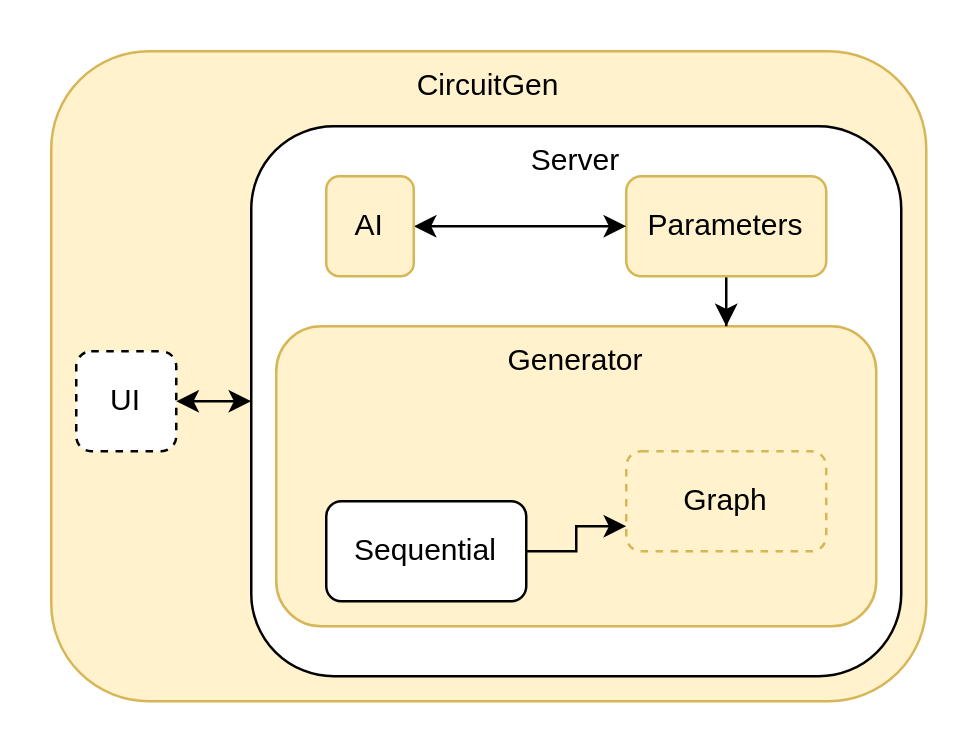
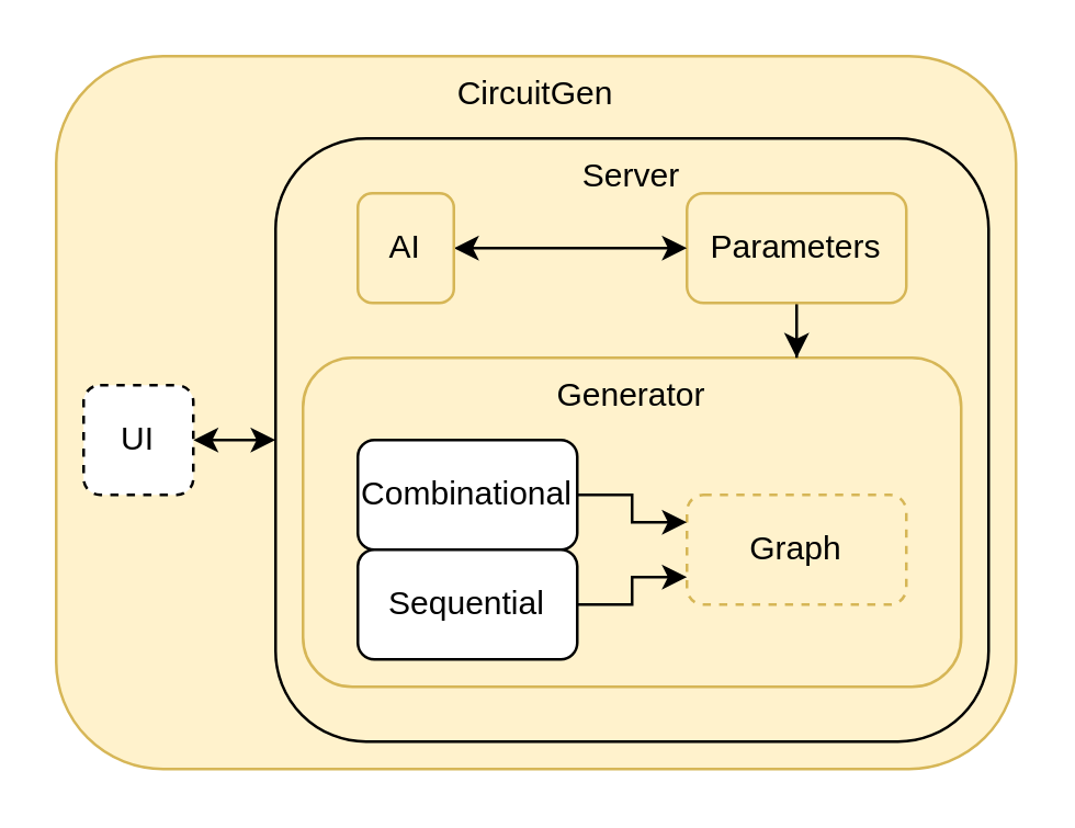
- <mxCell id="3" value="Server" style="rounded=1;whiteSpace=wrap;html=1;horizontal=1;verticalAlign=top;" vertex="1" parent="1"><mxGeometry x="100" y="50" width="260" height="220" as="geometry" /></mxCell>
+ <mxCell id="3" value="Server" style="rounded=1;whiteSpace=wrap;html=1;horizontal=1;verticalAlign=top;fillColor=#fff2cc;" vertex="1" parent="1"><mxGeometry x="100" y="50" width="260" height="220" as="geometry" /></mxCell>
+ <mxCell id="7" value="Combinational" style="rounded=1;whiteSpace=wrap;html=1;" vertex="1" parent="1"><mxGeometry x="130" y="160" width="80" height="40" as="geometry" /></mxCell>
+ <mxCell id="6" style="edgeStyle=orthogonalEdgeStyle;rounded=0;orthogonalLoop=1;jettySize=auto;html=1;entryX=0;entryY=0.25;entryDx=0;entryDy=0;" edge="1" parent="1" source="7" target="5"><mxGeometry relative="1" as="geometry" /></mxCell>
